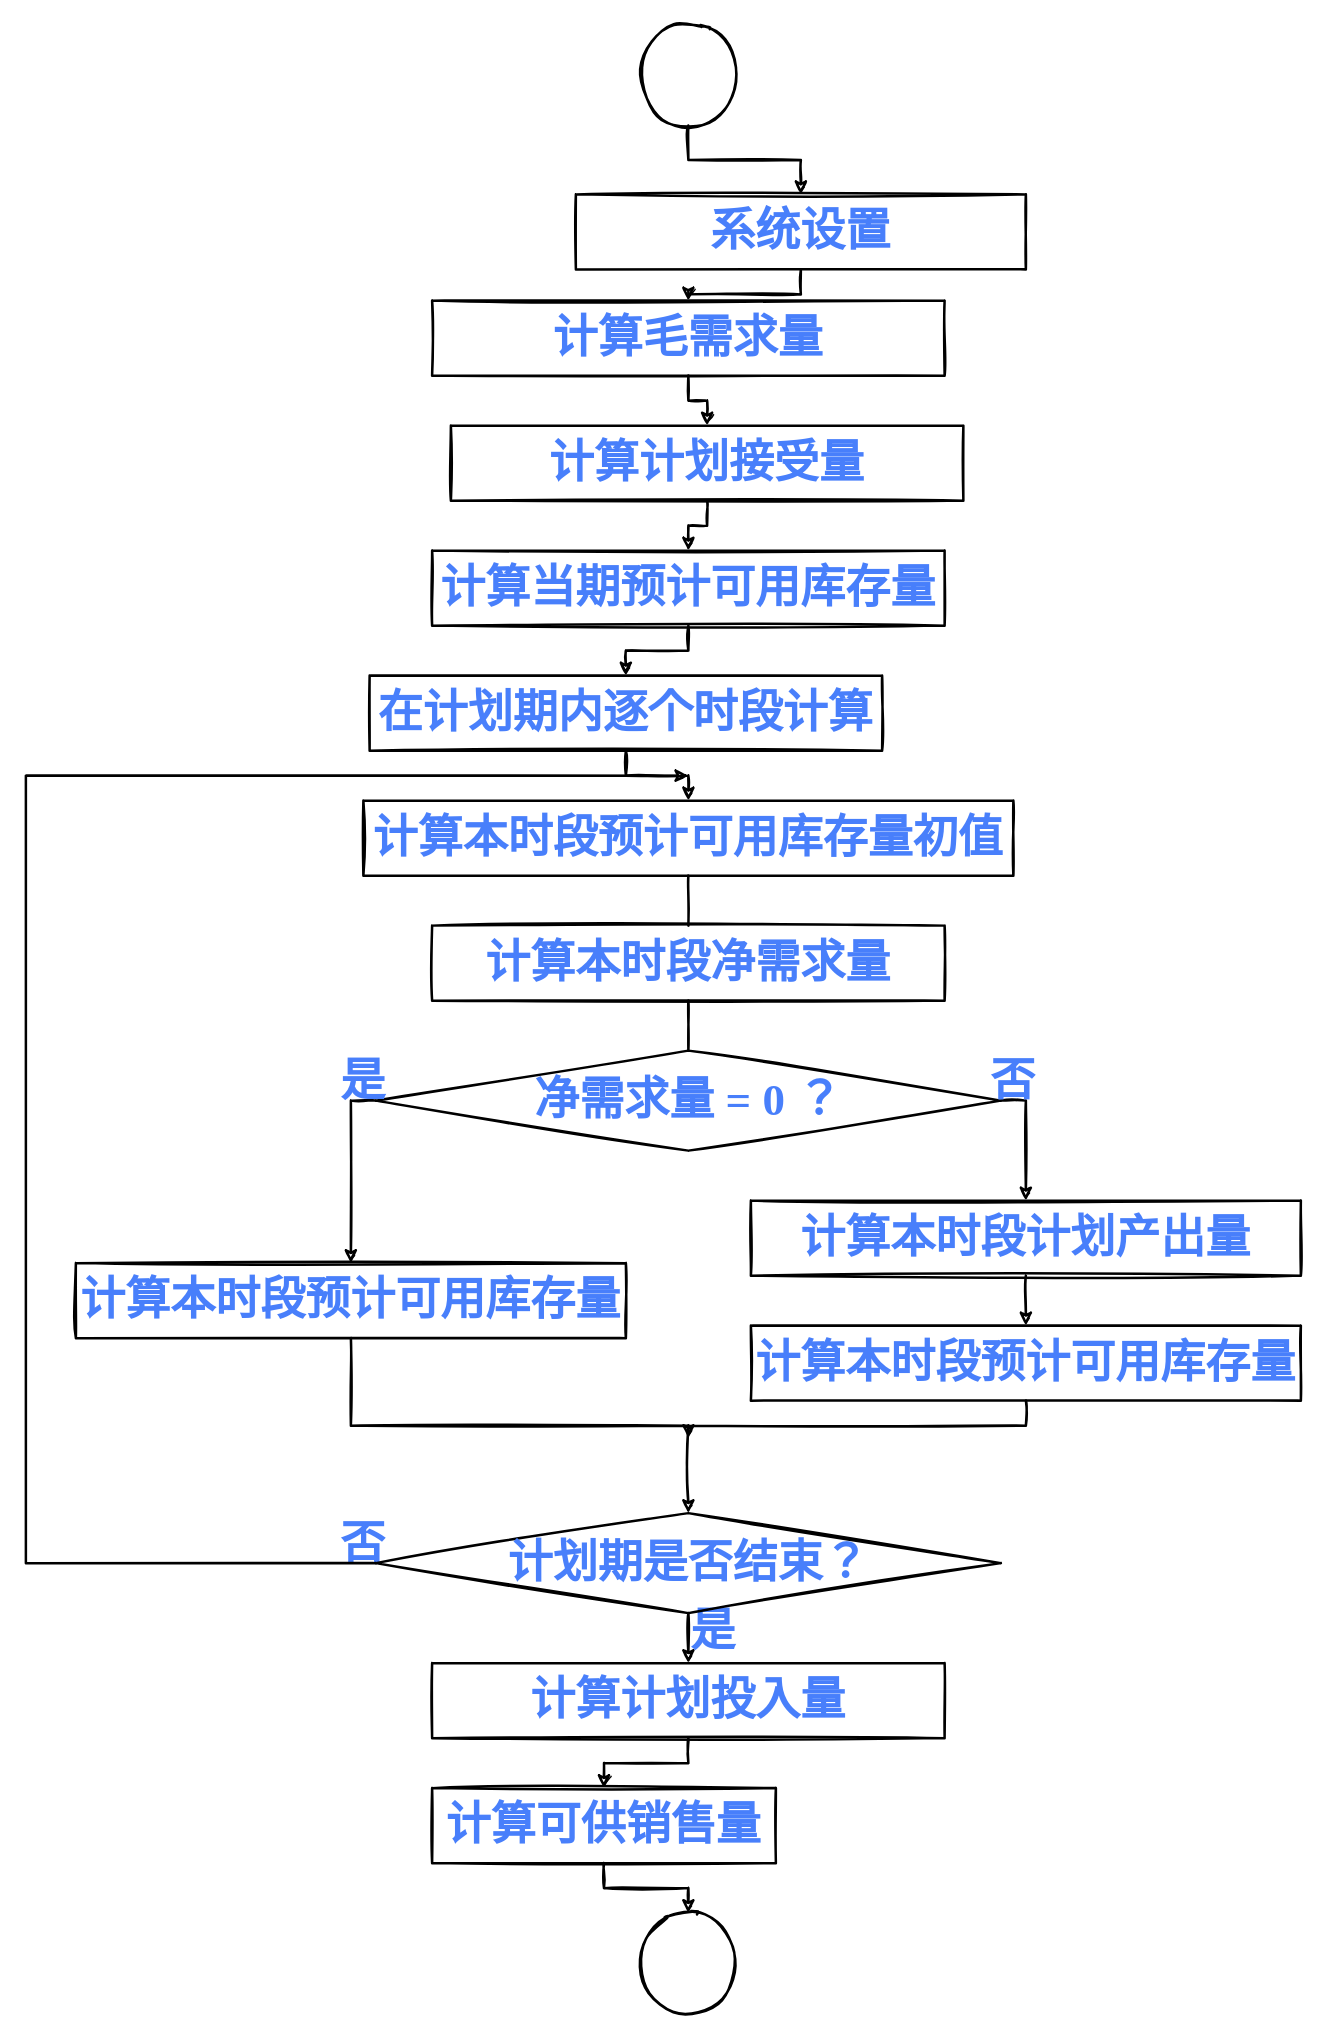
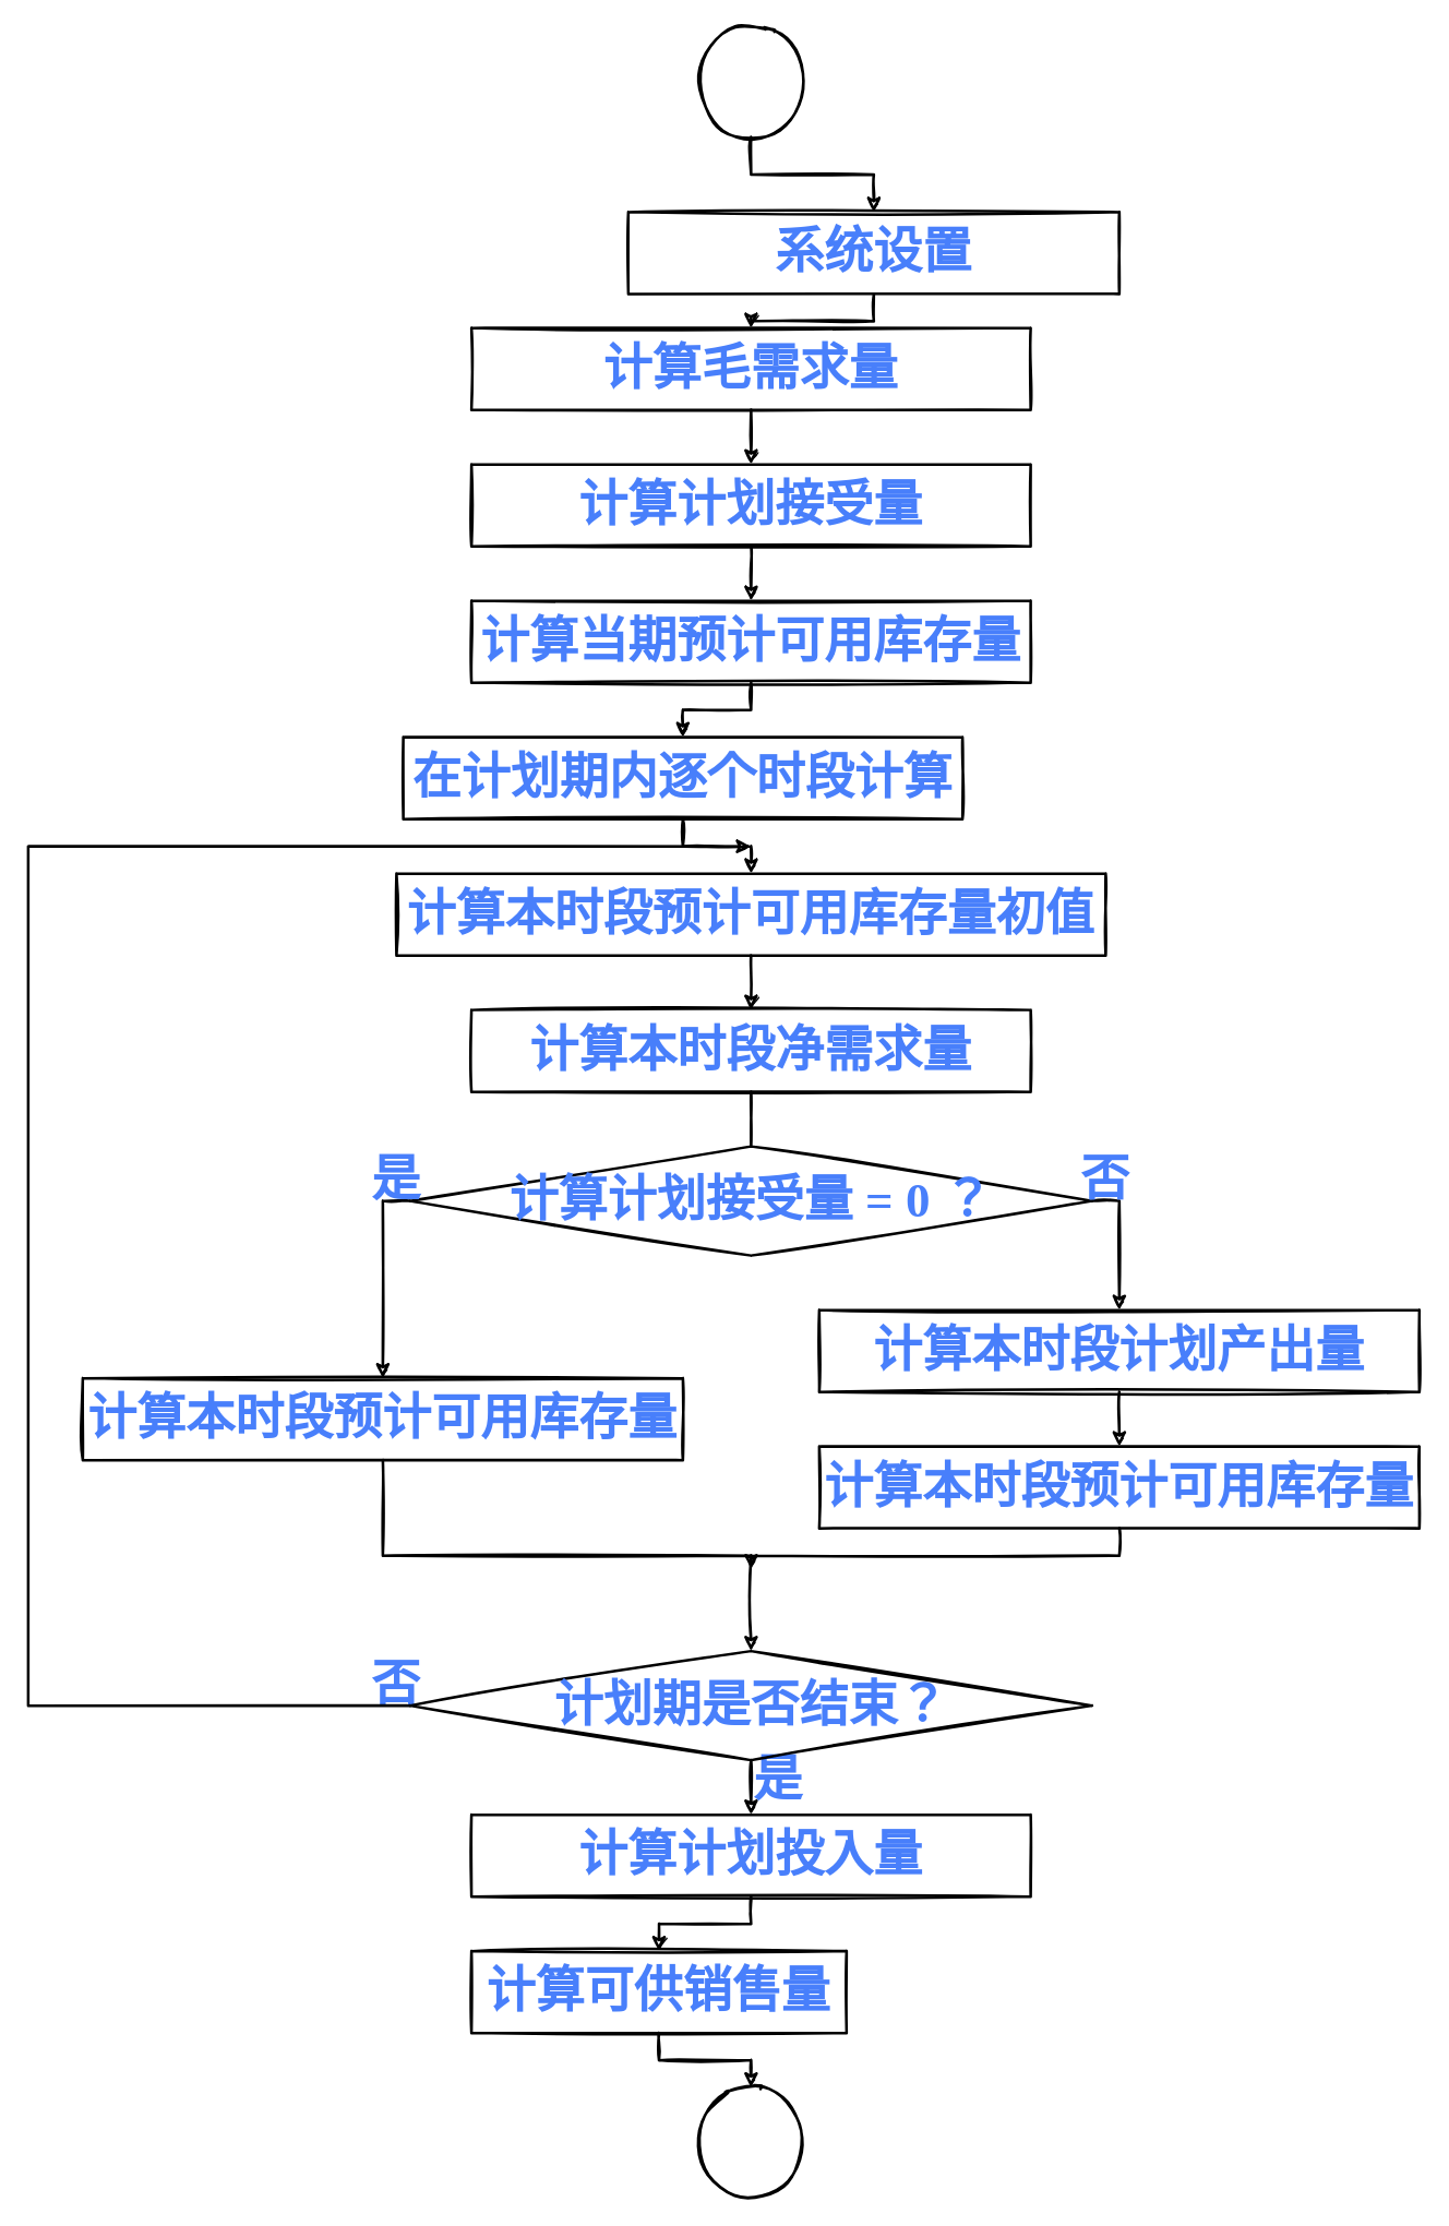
- <mxCell id="10" value="&lt;b&gt;计算计划接受量&lt;/b&gt;" style="rounded=0;whiteSpace=wrap;html=1;sketch=1;fontFamily=FZJingLeiS-R-GB;fontSize=36;fontColor=#487FFB;strokeWidth=2;fillColor=none;" parent="2" vertex="1"><mxGeometry x="340" y="320" width="410" height="60" as="geometry" /></mxCell>
+ <mxCell id="10" value="&lt;b&gt;计算计划接受量&lt;/b&gt;" style="rounded=0;whiteSpace=wrap;html=1;sketch=1;fontFamily=FZJingLeiS-R-GB;fontSize=36;fontColor=#487FFB;strokeWidth=2;fillColor=none;" parent="2" vertex="1"><mxGeometry x="325" y="320" width="410" height="60" as="geometry" /></mxCell>
- <mxCell id="19" style="edgeStyle=orthogonalEdgeStyle;rounded=0;sketch=1;orthogonalLoop=1;jettySize=auto;html=1;exitX=0.5;exitY=1;exitDx=0;exitDy=0;entryX=0.5;entryY=0;entryDx=0;entryDy=0;strokeWidth=2;endArrow=none;" parent="2" source="16" target="18" edge="1"><mxGeometry relative="1" as="geometry" /></mxCell>
+ <mxCell id="19" style="edgeStyle=orthogonalEdgeStyle;rounded=0;sketch=1;orthogonalLoop=1;jettySize=auto;html=1;exitX=0.5;exitY=1;exitDx=0;exitDy=0;entryX=0.5;entryY=0;entryDx=0;entryDy=0;strokeWidth=2;" parent="2" source="16" target="18" edge="1"><mxGeometry relative="1" as="geometry" /></mxCell>
- <mxCell id="20" value="&lt;b&gt;净需求量 = 0 ？&lt;/b&gt;" style="rhombus;whiteSpace=wrap;html=1;sketch=1;fontFamily=FZJingLeiS-R-GB;fontSize=36;fontColor=#487FFB;strokeWidth=2;fillColor=none;" parent="2" vertex="1"><mxGeometry x="280" y="820" width="500" height="80" as="geometry" /></mxCell>
+ <mxCell id="20" value="&lt;b&gt;计算计划接受量 = 0 ？&lt;/b&gt;" style="rhombus;whiteSpace=wrap;html=1;sketch=1;fontFamily=FZJingLeiS-R-GB;fontSize=36;fontColor=#487FFB;strokeWidth=2;fillColor=none;" parent="2" vertex="1"><mxGeometry x="280" y="820" width="500" height="80" as="geometry" /></mxCell>
